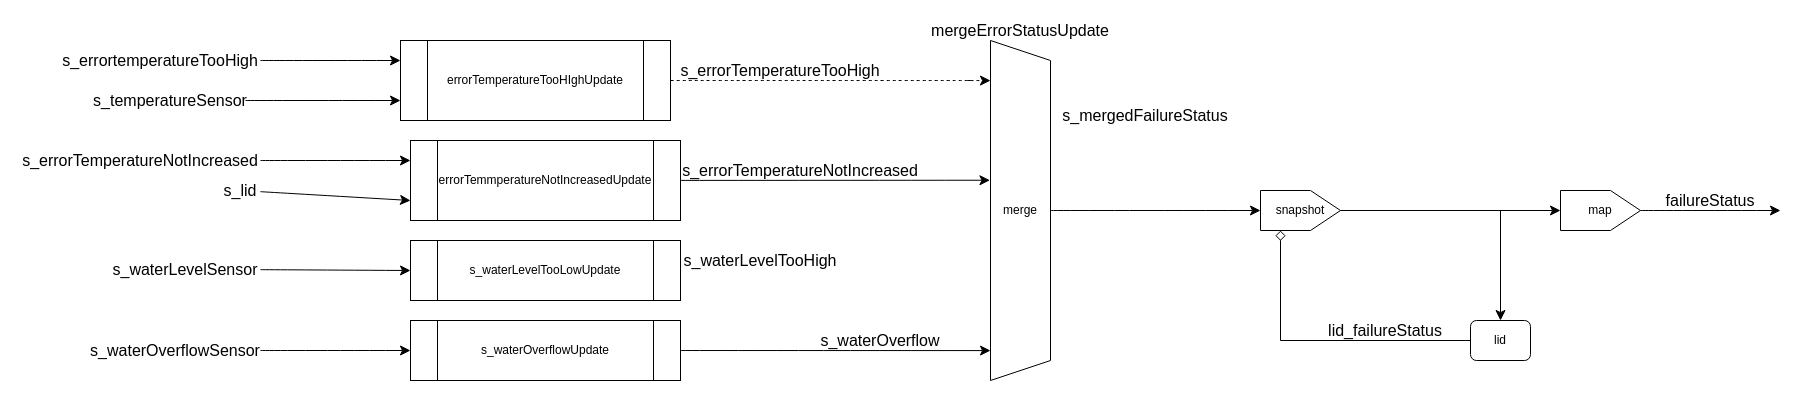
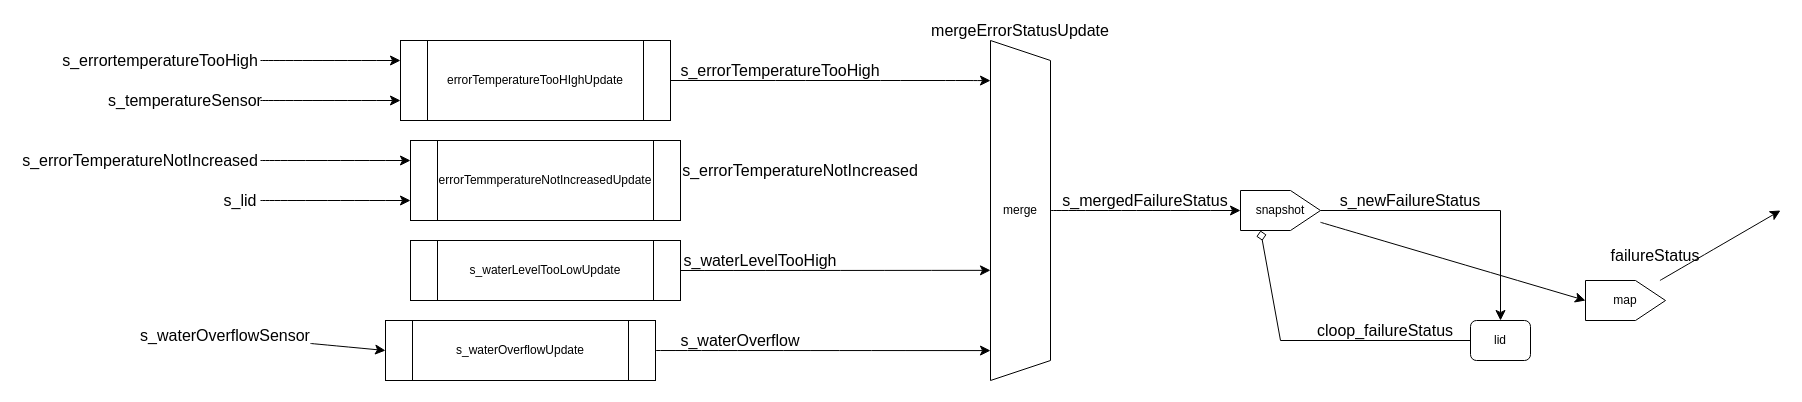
- <mxCell id="8" style="edgeStyle=none;curved=1;rounded=0;orthogonalLoop=1;jettySize=auto;html=1;exitX=1;exitY=0.5;exitDx=0;exitDy=0;fontSize=12;startSize=8;endSize=8;entryX=0.118;entryY=1;entryDx=0;entryDy=0;entryPerimeter=0;dashed=1;" parent="1" source="9" target="3" edge="1"><mxGeometry relative="1" as="geometry"><mxPoint x="980" y="80" as="targetPoint" /><Array as="points"><mxPoint x="980" y="80" /><mxPoint x="960" y="80" /></Array></mxGeometry></mxCell>
+ <mxCell id="8" style="edgeStyle=none;curved=1;rounded=0;orthogonalLoop=1;jettySize=auto;html=1;exitX=1;exitY=0.5;exitDx=0;exitDy=0;fontSize=12;startSize=8;endSize=8;entryX=0.118;entryY=1;entryDx=0;entryDy=0;entryPerimeter=0;" parent="1" source="9" target="3" edge="1"><mxGeometry relative="1" as="geometry"><mxPoint x="980" y="80" as="targetPoint" /><Array as="points"><mxPoint x="980" y="80" /><mxPoint x="960" y="80" /></Array></mxGeometry></mxCell>
- <mxCell id="20" value="s_temperatureSensor" style="text;html=1;align=center;verticalAlign=middle;whiteSpace=wrap;rounded=0;fontSize=16;" parent="1" vertex="1"><mxGeometry x="95" y="90" width="150" height="20" as="geometry" /></mxCell>
+ <mxCell id="20" value="s_temperatureSensor" style="text;html=1;align=center;verticalAlign=middle;whiteSpace=wrap;rounded=0;fontSize=16;" parent="1" vertex="1"><mxGeometry x="110" y="90" width="150" height="20" as="geometry" /></mxCell>
- <mxCell id="30" value="s_mergedFailureStatus" style="text;html=1;align=center;verticalAlign=middle;whiteSpace=wrap;rounded=0;fontSize=16;" parent="1" vertex="1"><mxGeometry x="1060" y="105" width="170" height="20" as="geometry" /></mxCell>
+ <mxCell id="30" value="s_mergedFailureStatus" style="text;html=1;align=center;verticalAlign=middle;whiteSpace=wrap;rounded=0;fontSize=16;" parent="1" vertex="1"><mxGeometry x="1060" y="190" width="170" height="20" as="geometry" /></mxCell>
- <mxCell id="10" style="edgeStyle=none;curved=1;rounded=0;orthogonalLoop=1;jettySize=auto;html=1;fontSize=12;startSize=8;endSize=8;entryX=0.411;entryY=1.009;entryDx=0;entryDy=0;entryPerimeter=0;" parent="1" source="11" target="3" edge="1"><mxGeometry relative="1" as="geometry"><mxPoint x="980" y="180" as="targetPoint" /></mxGeometry></mxCell>
- <mxCell id="25" value="s_lid" style="text;html=1;align=center;verticalAlign=middle;whiteSpace=wrap;rounded=0;fontSize=16;" parent="1" vertex="1"><mxGeometry x="220" y="180" width="40" height="20" as="geometry" /></mxCell>
+ <mxCell id="25" value="s_lid" style="text;html=1;align=center;verticalAlign=middle;whiteSpace=wrap;rounded=0;fontSize=16;" parent="1" vertex="1"><mxGeometry x="220" y="190" width="40" height="20" as="geometry" /></mxCell>
+ <mxCell id="35" value="s_newFailureStatus" style="text;html=1;align=center;verticalAlign=middle;whiteSpace=wrap;rounded=0;fontSize=16;" parent="1" vertex="1"><mxGeometry x="1340" y="190" width="140" height="20" as="geometry" /></mxCell>
- <mxCell id="41" value="failureStatus" style="text;html=1;align=center;verticalAlign=middle;whiteSpace=wrap;rounded=0;fontSize=16;" parent="1" vertex="1"><mxGeometry x="1660" y="190" width="100" height="20" as="geometry" /></mxCell>
+ <mxCell id="41" value="failureStatus" style="text;html=1;align=center;verticalAlign=middle;whiteSpace=wrap;rounded=0;fontSize=16;" parent="1" vertex="1"><mxGeometry x="1605" y="245" width="100" height="20" as="geometry" /></mxCell>
- <mxCell id="34" value="snapshot" style="shape=offPageConnector;whiteSpace=wrap;html=1;direction=north;" parent="1" vertex="1"><mxGeometry x="1260" y="190" width="80" height="40" as="geometry" /></mxCell>
+ <mxCell id="34" value="snapshot" style="shape=offPageConnector;whiteSpace=wrap;html=1;direction=north;" parent="1" vertex="1"><mxGeometry x="1240" y="190" width="80" height="40" as="geometry" /></mxCell>
- <mxCell id="40" value="map" style="shape=offPageConnector;whiteSpace=wrap;html=1;direction=north;" parent="1" vertex="1"><mxGeometry x="1560" y="190" width="80" height="40" as="geometry" /></mxCell>
+ <mxCell id="40" value="map" style="shape=offPageConnector;whiteSpace=wrap;html=1;direction=north;" parent="1" vertex="1"><mxGeometry x="1585" y="280" width="80" height="40" as="geometry" /></mxCell>
- <mxCell id="27" value="s_waterLevelSensor" style="text;html=1;align=center;verticalAlign=middle;whiteSpace=wrap;rounded=0;fontSize=16;" parent="1" vertex="1"><mxGeometry x="110" y="257.5" width="150" height="22.5" as="geometry" /></mxCell>
- <mxCell id="26" style="edgeStyle=none;curved=1;rounded=0;orthogonalLoop=1;jettySize=auto;html=1;entryX=0;entryY=0.5;entryDx=0;entryDy=0;fontSize=12;startSize=8;endSize=8;" parent="1" source="27" target="15" edge="1"><mxGeometry relative="1" as="geometry" /></mxCell>
+ <mxCell id="14" style="edgeStyle=none;curved=1;rounded=0;orthogonalLoop=1;jettySize=auto;html=1;fontSize=12;startSize=8;endSize=8;entryX=0.676;entryY=1;entryDx=0;entryDy=0;entryPerimeter=0;" parent="1" source="15" target="3" edge="1"><mxGeometry relative="1" as="geometry"><mxPoint x="900" y="270" as="targetPoint" /><Array as="points"><mxPoint x="770" y="270" /></Array></mxGeometry></mxCell>
- <mxCell id="38" value="lid_failureStatus" style="text;html=1;align=center;verticalAlign=middle;whiteSpace=wrap;rounded=0;fontSize=16;" parent="1" vertex="1"><mxGeometry x="1310" y="320" width="150" height="20" as="geometry" /></mxCell>
+ <mxCell id="38" value="cloop_failureStatus" style="text;html=1;align=center;verticalAlign=middle;whiteSpace=wrap;rounded=0;fontSize=16;" parent="1" vertex="1"><mxGeometry x="1310" y="320" width="150" height="20" as="geometry" /></mxCell>
- <mxCell id="6" value="s_waterOverflow" style="text;html=1;align=center;verticalAlign=middle;whiteSpace=wrap;rounded=0;fontSize=16;" parent="1" vertex="1"><mxGeometry x="820" y="330" width="120" height="20" as="geometry" /></mxCell>
+ <mxCell id="6" value="s_waterOverflow" style="text;html=1;align=center;verticalAlign=middle;whiteSpace=wrap;rounded=0;fontSize=16;" parent="1" vertex="1"><mxGeometry x="680" y="330" width="120" height="20" as="geometry" /></mxCell>
- <mxCell id="29" value="s_waterOverflowSensor" style="text;html=1;align=center;verticalAlign=middle;whiteSpace=wrap;rounded=0;fontSize=16;" parent="1" vertex="1"><mxGeometry x="90" y="340" width="170" height="20" as="geometry" /></mxCell>
+ <mxCell id="29" value="s_waterOverflowSensor" style="text;html=1;align=center;verticalAlign=middle;whiteSpace=wrap;rounded=0;fontSize=16;" parent="1" vertex="1"><mxGeometry x="140" y="325" width="170" height="20" as="geometry" /></mxCell>
- <mxCell id="13" value="s_waterOverflowUpdate" style="shape=process;whiteSpace=wrap;html=1;backgroundOutline=1;" parent="1" vertex="1"><mxGeometry x="410" y="320" width="270" height="60" as="geometry" /></mxCell>
+ <mxCell id="13" value="s_waterOverflowUpdate" style="shape=process;whiteSpace=wrap;html=1;backgroundOutline=1;" parent="1" vertex="1"><mxGeometry x="385" y="320" width="270" height="60" as="geometry" /></mxCell>
